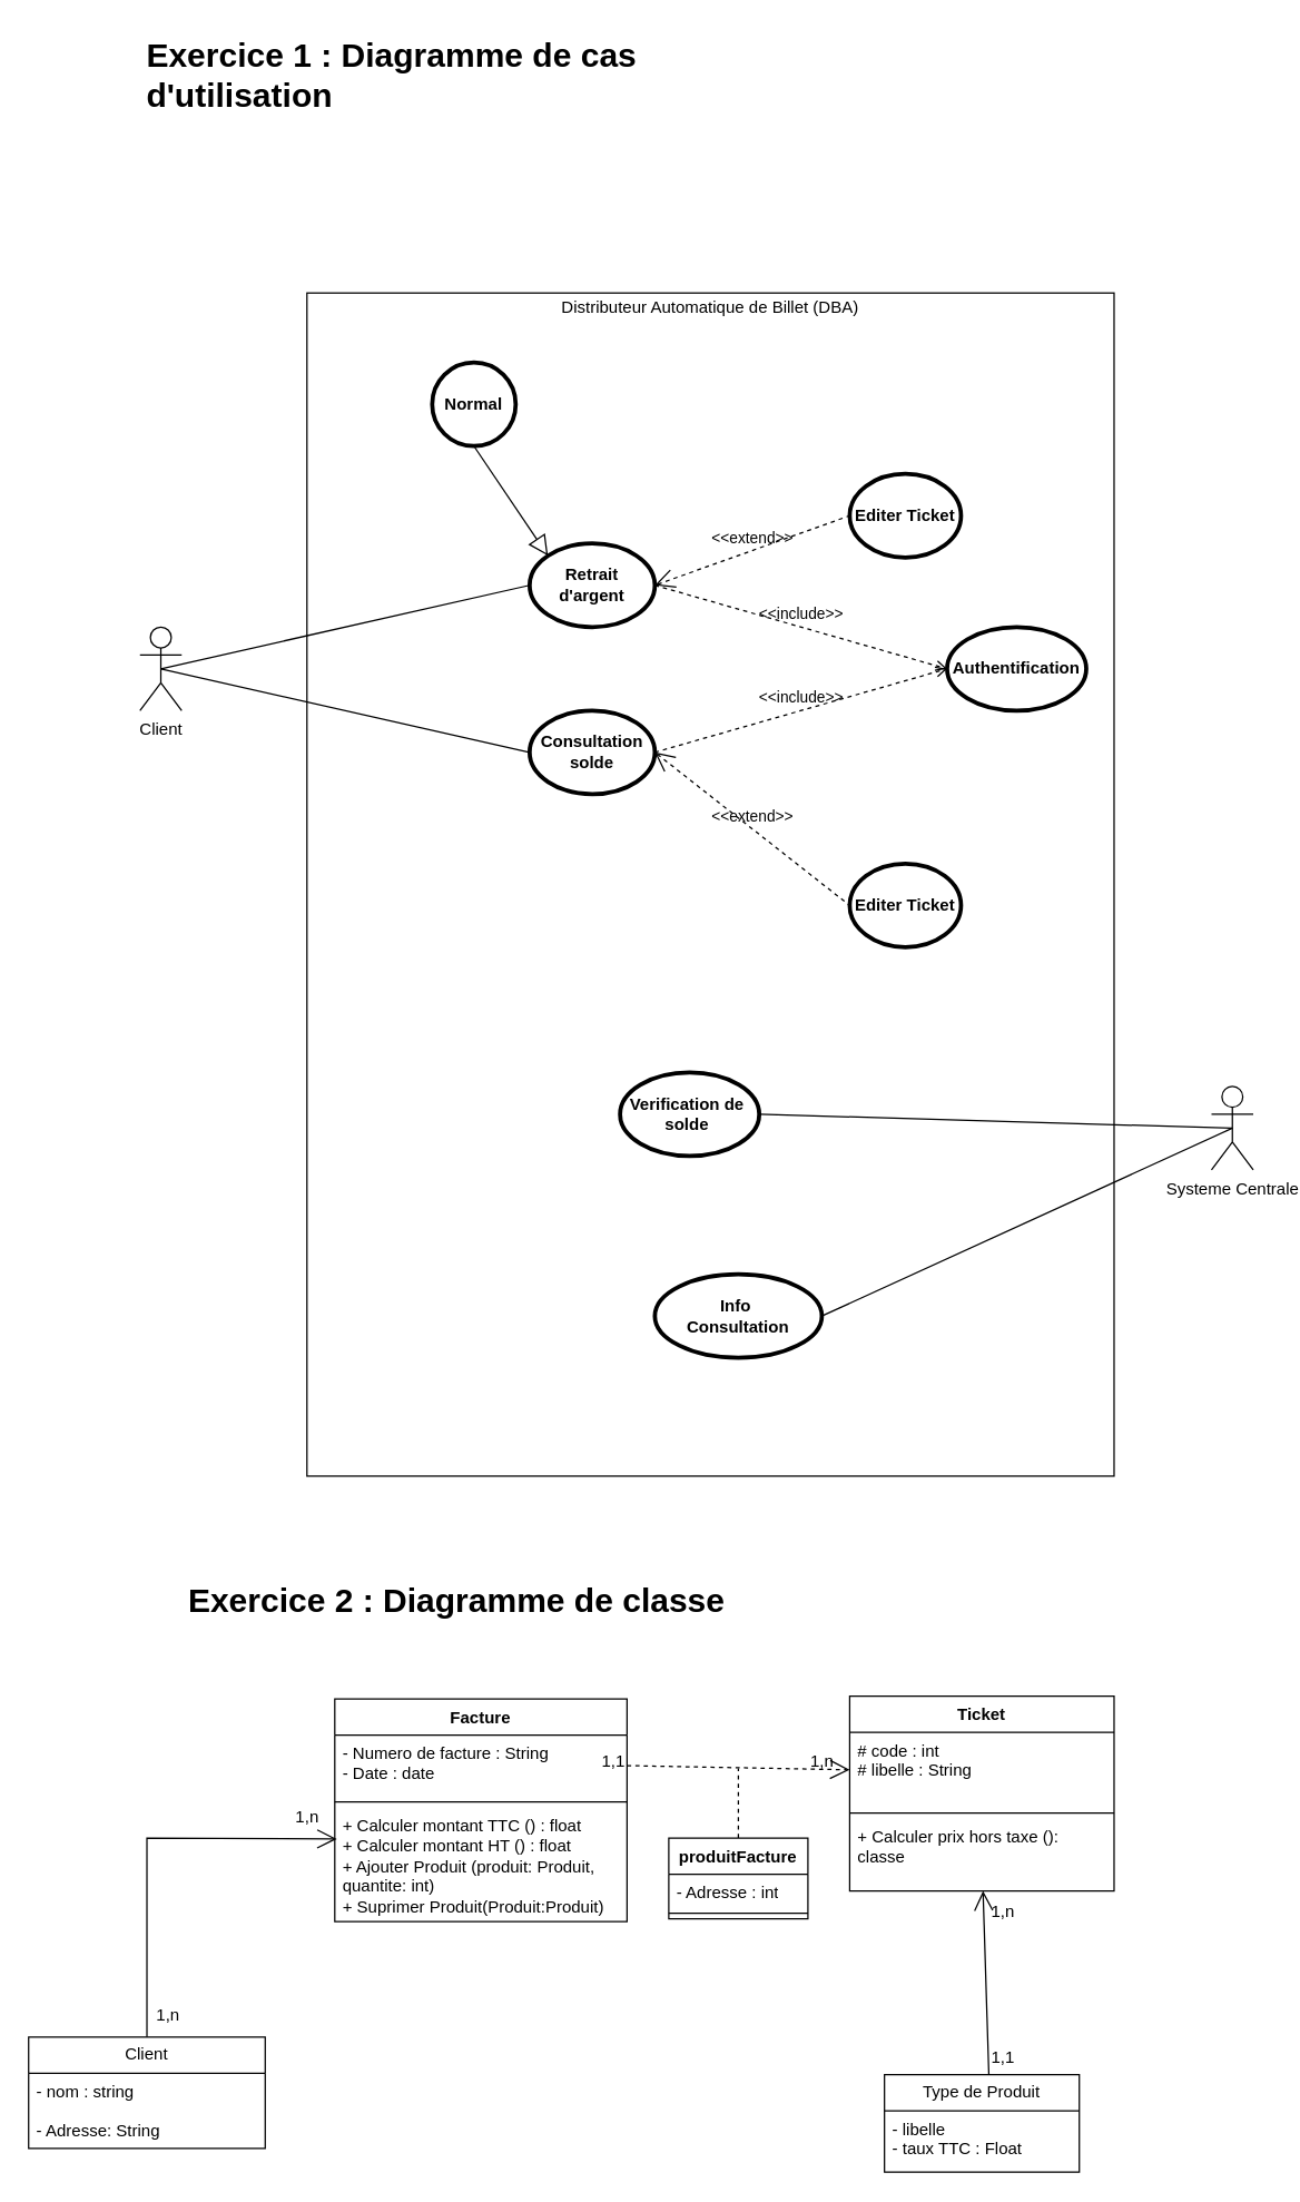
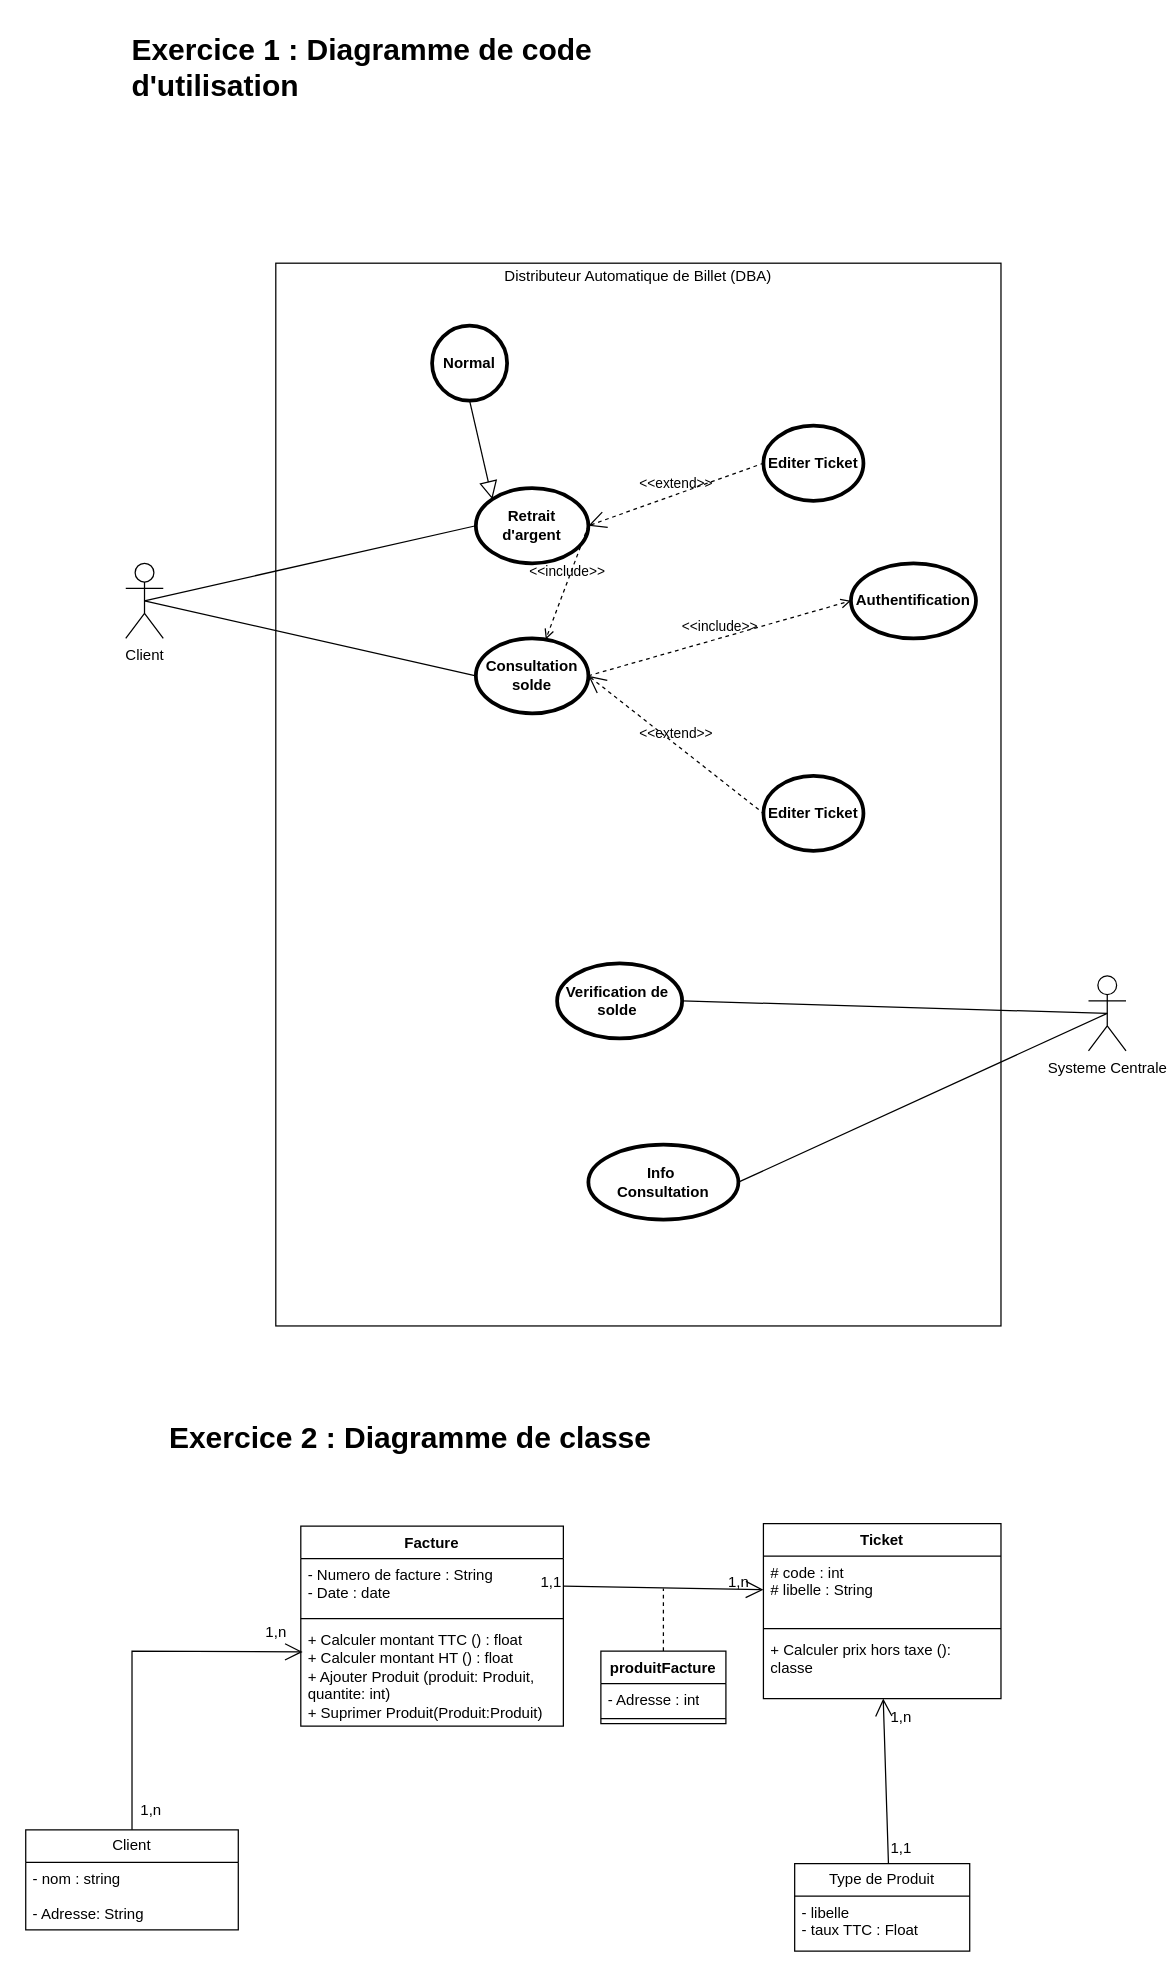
- <mxCell id="3" value="&lt;h1&gt;Exercice 1 : Diagramme de cas d'utilisation&amp;nbsp;&lt;/h1&gt;&lt;div&gt;&lt;br&gt;&lt;/div&gt;" style="text;html=1;strokeColor=none;fillColor=none;spacing=5;spacingTop=-20;whiteSpace=wrap;overflow=hidden;rounded=0;" vertex="1" parent="1"><mxGeometry x="100" y="20" width="490" height="120" as="geometry" /></mxCell>
+ <mxCell id="3" value="&lt;h1&gt;Exercice 1 : Diagramme de code d'utilisation&amp;nbsp;&lt;/h1&gt;&lt;div&gt;&lt;br&gt;&lt;/div&gt;" style="text;html=1;strokeColor=none;fillColor=none;spacing=5;spacingTop=-20;whiteSpace=wrap;overflow=hidden;rounded=0;" vertex="1" parent="1"><mxGeometry x="100" y="20" width="490" height="120" as="geometry" /></mxCell>
- <mxCell id="6" value="Normal" style="shape=ellipse;html=1;strokeWidth=3;fontStyle=1;whiteSpace=wrap;align=center;perimeter=ellipsePerimeter;" vertex="1" parent="1"><mxGeometry x="310" y="260" width="60" height="60" as="geometry" /></mxCell>
+ <mxCell id="6" value="Normal" style="shape=ellipse;html=1;strokeWidth=3;fontStyle=1;whiteSpace=wrap;align=center;perimeter=ellipsePerimeter;" vertex="1" parent="1"><mxGeometry x="345" y="260" width="60" height="60" as="geometry" /></mxCell>
- <mxCell id="11" value="&amp;lt;&amp;lt;include&amp;gt;&amp;gt;" style="edgeStyle=none;html=1;endArrow=open;verticalAlign=bottom;dashed=1;labelBackgroundColor=none;rounded=0;entryX=0;entryY=0.5;entryDx=0;entryDy=0;exitX=1;exitY=0.5;exitDx=0;exitDy=0;" edge="1" parent="1" source="5" target="10"><mxGeometry width="160" relative="1" as="geometry"><mxPoint x="400" y="300" as="sourcePoint" /><mxPoint x="560" y="300" as="targetPoint" /></mxGeometry></mxCell>
+ <mxCell id="11" value="&amp;lt;&amp;lt;include&amp;gt;&amp;gt;" style="edgeStyle=none;html=1;endArrow=open;verticalAlign=bottom;dashed=1;labelBackgroundColor=none;rounded=0;exitX=1;exitY=0.5;exitDx=0;exitDy=0;" edge="1" parent="1" source="5" target="9"><mxGeometry width="160" relative="1" as="geometry"><mxPoint x="400" y="300" as="sourcePoint" /><mxPoint x="560" y="300" as="targetPoint" /></mxGeometry></mxCell>
- <mxCell id="34" value="" style="endArrow=open;endFill=1;endSize=12;html=1;rounded=0;entryX=0;entryY=0.5;entryDx=0;entryDy=0;exitX=1;exitY=0.5;exitDx=0;exitDy=0;dashed=1;" edge="1" parent="1" source="25" target="29"><mxGeometry width="160" relative="1" as="geometry"><mxPoint x="390" y="1360" as="sourcePoint" /><mxPoint x="550" y="1360" as="targetPoint" /></mxGeometry></mxCell>
+ <mxCell id="34" value="" style="endArrow=open;endFill=1;endSize=12;html=1;rounded=0;entryX=0;entryY=0.5;entryDx=0;entryDy=0;exitX=1;exitY=0.5;exitDx=0;exitDy=0;" edge="1" parent="1" source="25" target="29"><mxGeometry width="160" relative="1" as="geometry"><mxPoint x="390" y="1360" as="sourcePoint" /><mxPoint x="550" y="1360" as="targetPoint" /></mxGeometry></mxCell>
